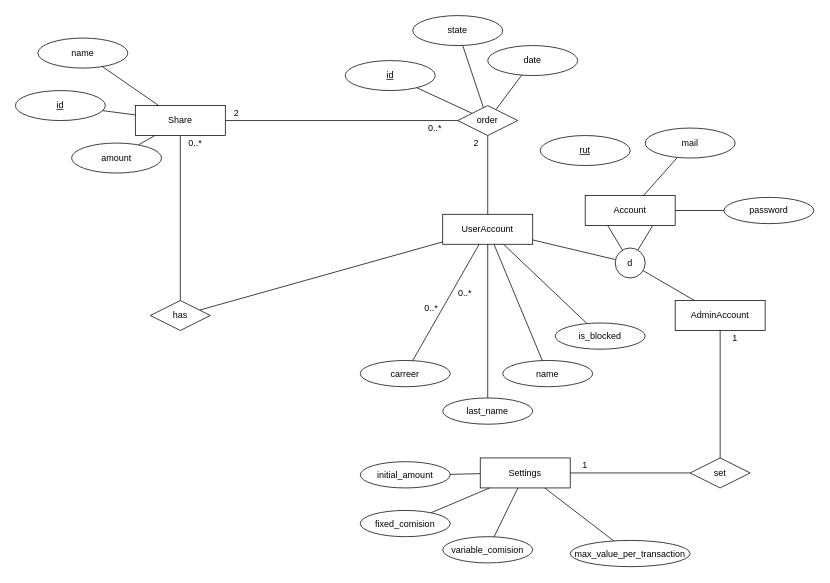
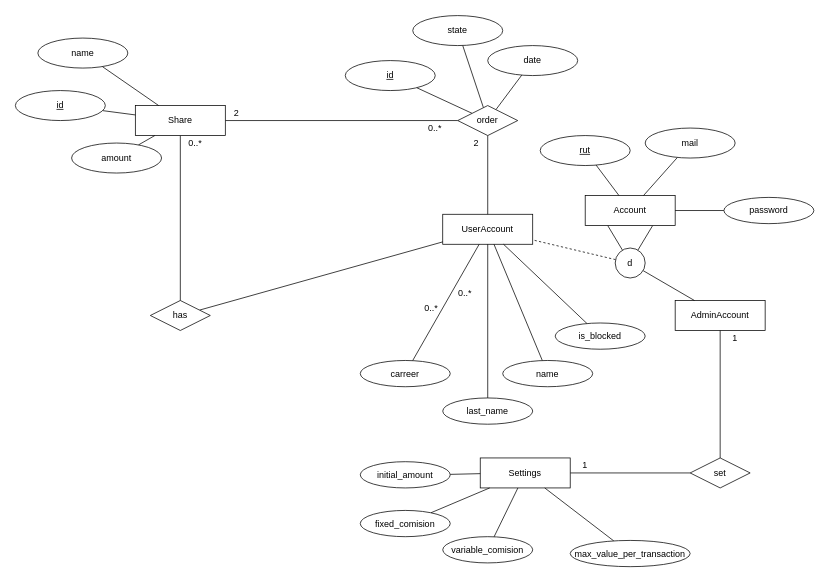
+ <mxCell id="12" style="edgeStyle=none;rounded=0;orthogonalLoop=1;jettySize=auto;html=1;endArrow=none;endFill=0;" parent="1" source="13" target="9" edge="1"><mxGeometry relative="1" as="geometry" /></mxCell>
- <mxCell id="5" style="edgeStyle=none;rounded=0;orthogonalLoop=1;jettySize=auto;html=1;endArrow=none;endFill=0;" parent="1" source="7" target="2" edge="1"><mxGeometry relative="1" as="geometry" /></mxCell>
+ <mxCell id="5" style="edgeStyle=none;rounded=0;orthogonalLoop=1;jettySize=auto;html=1;endArrow=none;endFill=0;dashed=1;" parent="1" source="7" target="2" edge="1"><mxGeometry relative="1" as="geometry" /></mxCell>
